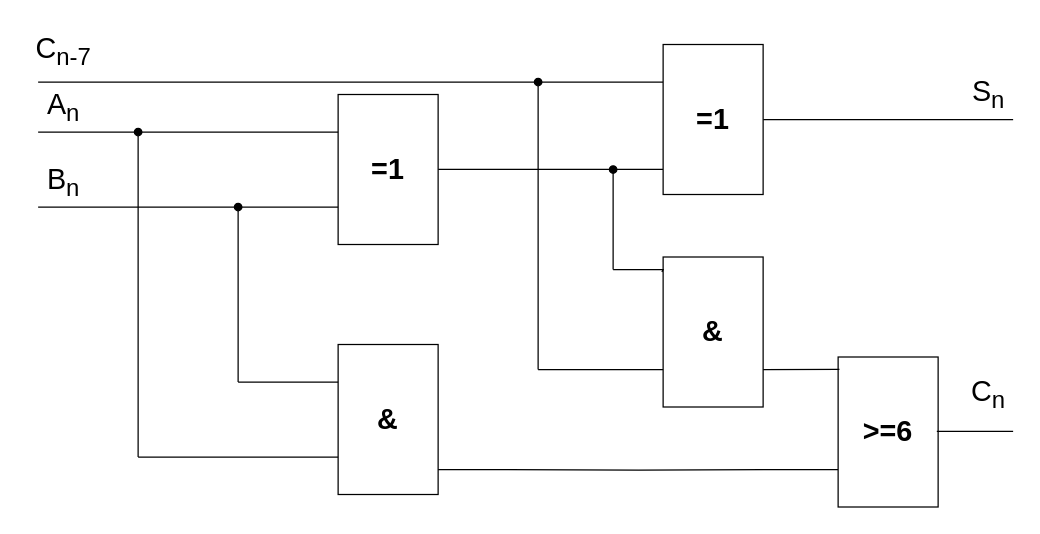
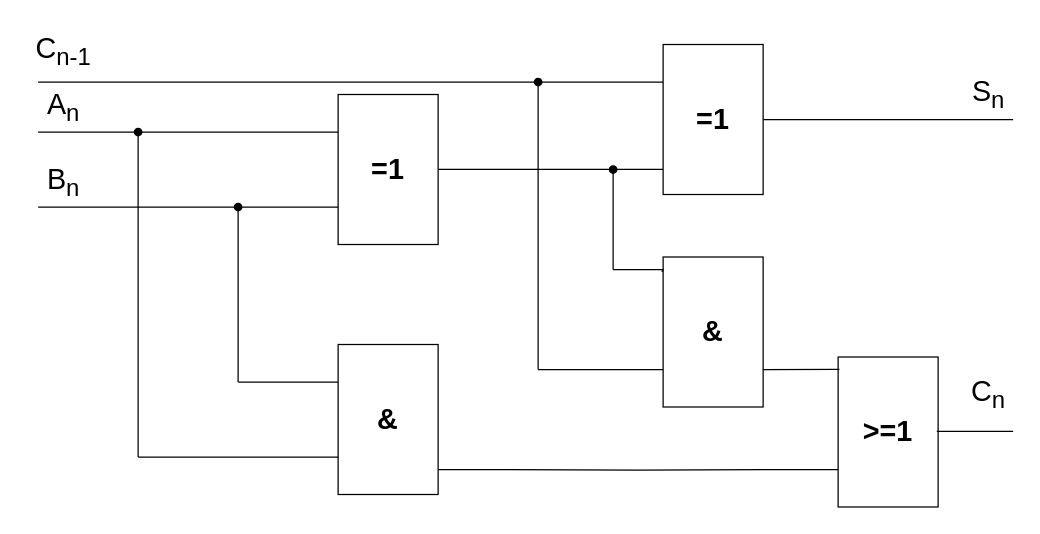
- <mxCell id="22" value="C&lt;sub&gt;n-7&lt;/sub&gt;" style="text;html=1;resizable=0;autosize=1;align=center;verticalAlign=middle;points=[];fillColor=none;strokeColor=none;rounded=0;fontSize=23;" vertex="1" parent="1"><mxGeometry x="20" y="20" width="60" height="40" as="geometry" /></mxCell>
+ <mxCell id="22" value="C&lt;sub&gt;n-1&lt;/sub&gt;" style="text;html=1;resizable=0;autosize=1;align=center;verticalAlign=middle;points=[];fillColor=none;strokeColor=none;rounded=0;fontSize=23;" vertex="1" parent="1"><mxGeometry x="20" y="20" width="60" height="40" as="geometry" /></mxCell>
- <mxCell id="24" value="&lt;div&gt;&lt;font size=&quot;1&quot;&gt;&lt;b style=&quot;font-size: 23px&quot;&gt;&amp;gt;=6&lt;/b&gt;&lt;/font&gt;&lt;/div&gt;" style="rounded=0;whiteSpace=wrap;html=1;" vertex="1" parent="1"><mxGeometry x="670" y="285" width="80" height="120" as="geometry" /></mxCell>
+ <mxCell id="24" value="&lt;div&gt;&lt;font size=&quot;1&quot;&gt;&lt;b style=&quot;font-size: 23px&quot;&gt;&amp;gt;=1&lt;/b&gt;&lt;/font&gt;&lt;/div&gt;" style="rounded=0;whiteSpace=wrap;html=1;" vertex="1" parent="1"><mxGeometry x="670" y="285" width="80" height="120" as="geometry" /></mxCell>
